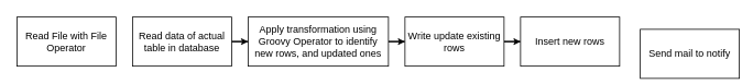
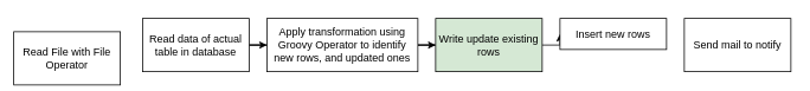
- <mxCell id="2" value="Read File with File Operator" style="rounded=0;whiteSpace=wrap;html=1;" vertex="1" parent="1"><mxGeometry x="20" y="20" width="120" height="60" as="geometry" /></mxCell>
+ <mxCell id="2" value="Read File with File Operator" style="rounded=0;whiteSpace=wrap;html=1;" vertex="1" parent="1"><mxGeometry x="15" y="35" width="120" height="60" as="geometry" /></mxCell>
- <mxCell id="8" value="Write update existing rows" style="whiteSpace=wrap;html=1;rounded=0;" vertex="1" parent="1"><mxGeometry x="490" y="20" width="120" height="60" as="geometry" /></mxCell>
+ <mxCell id="8" value="Write update existing rows" style="whiteSpace=wrap;html=1;rounded=0;fillColor=#d5e8d4;" vertex="1" parent="1"><mxGeometry x="490" y="20" width="120" height="60" as="geometry" /></mxCell>
- <mxCell id="9" value="Insert new rows" style="whiteSpace=wrap;html=1;rounded=0;" vertex="1" parent="1"><mxGeometry x="630" y="20" width="120" height="60" as="geometry" /></mxCell>
+ <mxCell id="9" value="Insert new rows" style="whiteSpace=wrap;html=1;rounded=0;" vertex="1" parent="1"><mxGeometry x="630" y="20" width="120" height="35" as="geometry" /></mxCell>
- <mxCell id="10" value="Send mail to notify" style="whiteSpace=wrap;html=1;rounded=0;" vertex="1" parent="1"><mxGeometry x="775" y="35" width="120" height="60" as="geometry" /></mxCell>
+ <mxCell id="10" value="Send mail to notify" style="whiteSpace=wrap;html=1;rounded=0;" vertex="1" parent="1"><mxGeometry x="770" y="20" width="120" height="60" as="geometry" /></mxCell>
